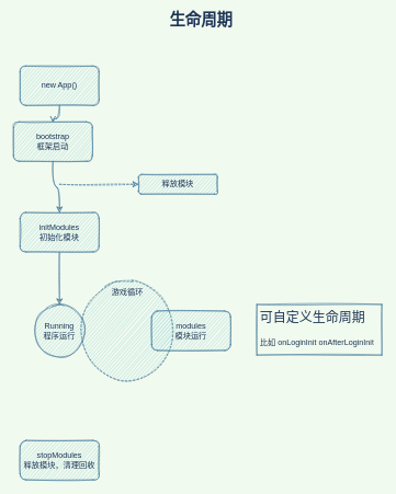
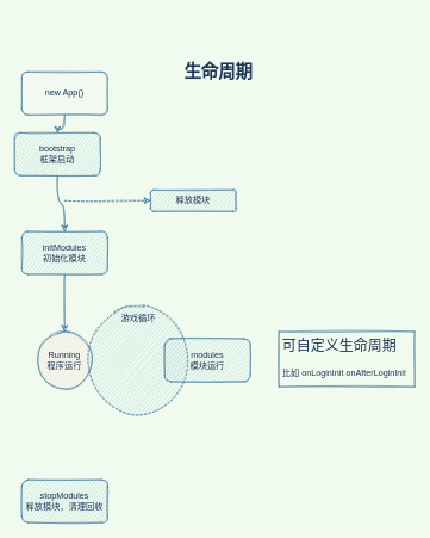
- <mxCell id="16" value="&lt;font style=&quot;font-size: 24px&quot;&gt;&lt;b&gt;生命周期&lt;/b&gt;&lt;/font&gt;" style="text;html=1;align=center;verticalAlign=middle;resizable=0;points=[];autosize=1;fontColor=#1D3557;" vertex="1" parent="1"><mxGeometry x="250" y="20" width="110" height="20" as="geometry" /></mxCell>
+ <mxCell id="16" value="&lt;font style=&quot;font-size: 24px&quot;&gt;&lt;b&gt;生命周期&lt;/b&gt;&lt;/font&gt;" style="text;html=1;align=center;verticalAlign=middle;resizable=0;points=[];autosize=1;fontColor=#1D3557;" vertex="1" parent="1"><mxGeometry x="250" y="90" width="110" height="20" as="geometry" /></mxCell>
- <mxCell id="4" value="new App()" style="rounded=1;whiteSpace=wrap;html=1;sketch=1;fillColor=#A8DADC;strokeColor=#457B9D;fontColor=#1D3557;" parent="1" vertex="1"><mxGeometry x="30" y="100" width="120" height="60" as="geometry" /></mxCell>
+ <mxCell id="4" value="new App()" style="rounded=1;whiteSpace=wrap;html=1;sketch=1;fillColor=#f5f5f5;strokeColor=#457B9D;fontColor=#1D3557;" parent="1" vertex="1"><mxGeometry x="30" y="100" width="120" height="60" as="geometry" /></mxCell>
- <mxCell id="3" style="edgeStyle=orthogonalEdgeStyle;curved=1;rounded=0;orthogonalLoop=1;jettySize=auto;html=1;entryX=0.5;entryY=0;entryDx=0;entryDy=0;sketch=1;strokeColor=#457B9D;fontColor=#1D3557;labelBackgroundColor=#F1FAEE;endArrow=open;" parent="1" source="4" target="6" edge="1"><mxGeometry relative="1" as="geometry" /></mxCell>
+ <mxCell id="3" style="edgeStyle=orthogonalEdgeStyle;curved=1;rounded=0;orthogonalLoop=1;jettySize=auto;html=1;entryX=0.5;entryY=0;entryDx=0;entryDy=0;sketch=1;strokeColor=#457B9D;fontColor=#1D3557;labelBackgroundColor=#F1FAEE;" parent="1" source="4" target="6" edge="1"><mxGeometry relative="1" as="geometry" /></mxCell>
- <mxCell id="9" value="Running&lt;br&gt;程序运行" style="ellipse;whiteSpace=wrap;html=1;aspect=fixed;sketch=1;fillColor=#A8DADC;strokeColor=#457B9D;fontColor=#1D3557;" parent="1" vertex="1"><mxGeometry x="50" y="463" width="80" height="80" as="geometry" /></mxCell>
+ <mxCell id="9" value="Running&lt;br&gt;程序运行" style="ellipse;whiteSpace=wrap;html=1;aspect=fixed;sketch=1;fillColor=#f8cecc;strokeColor=#457B9D;fontColor=#1D3557;" parent="1" vertex="1"><mxGeometry x="50" y="463" width="80" height="80" as="geometry" /></mxCell>
